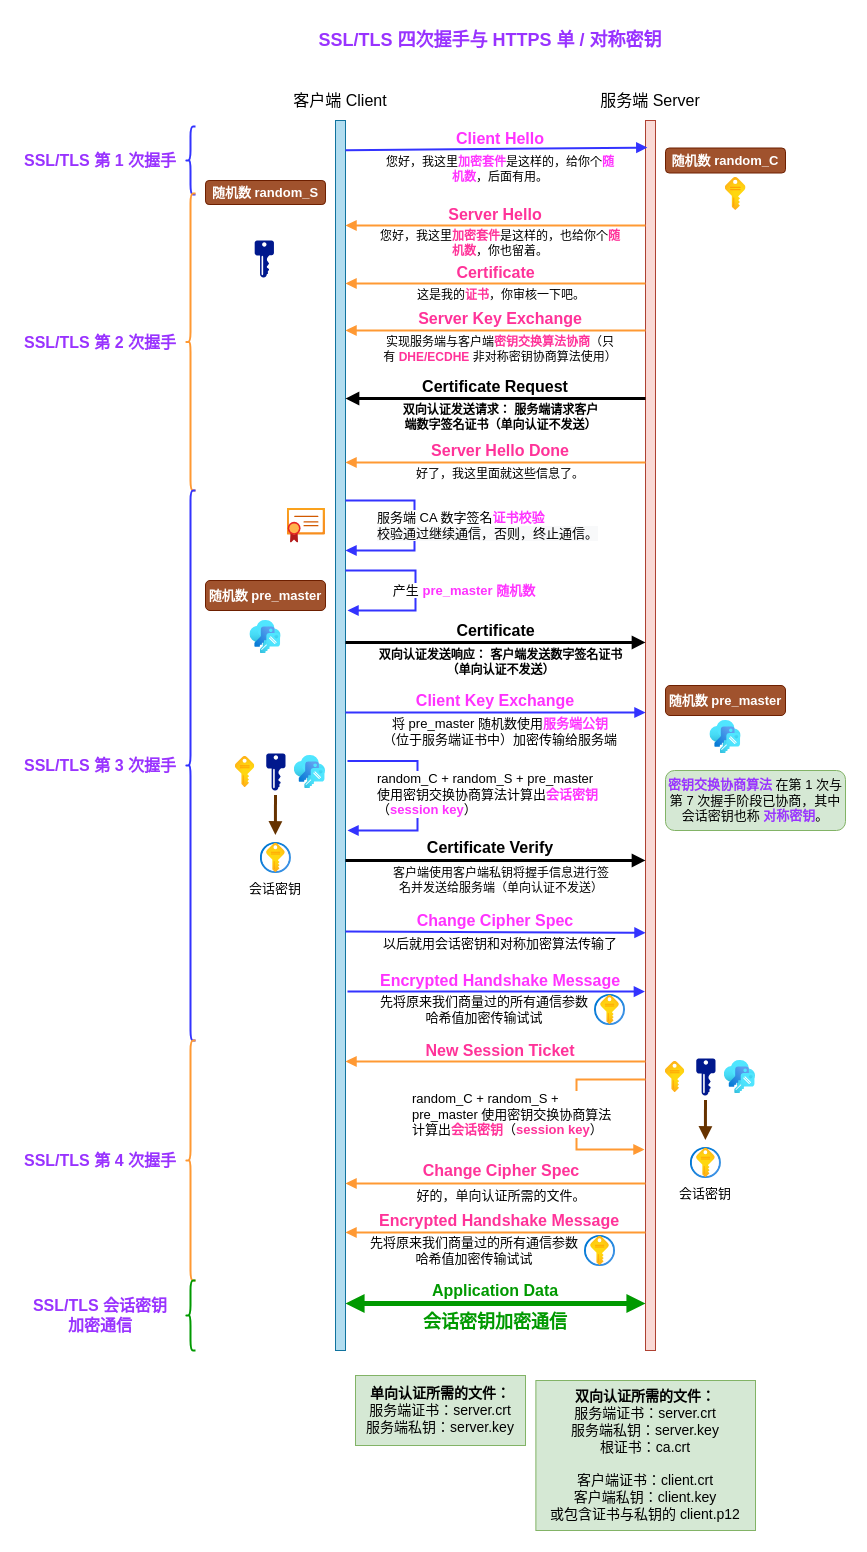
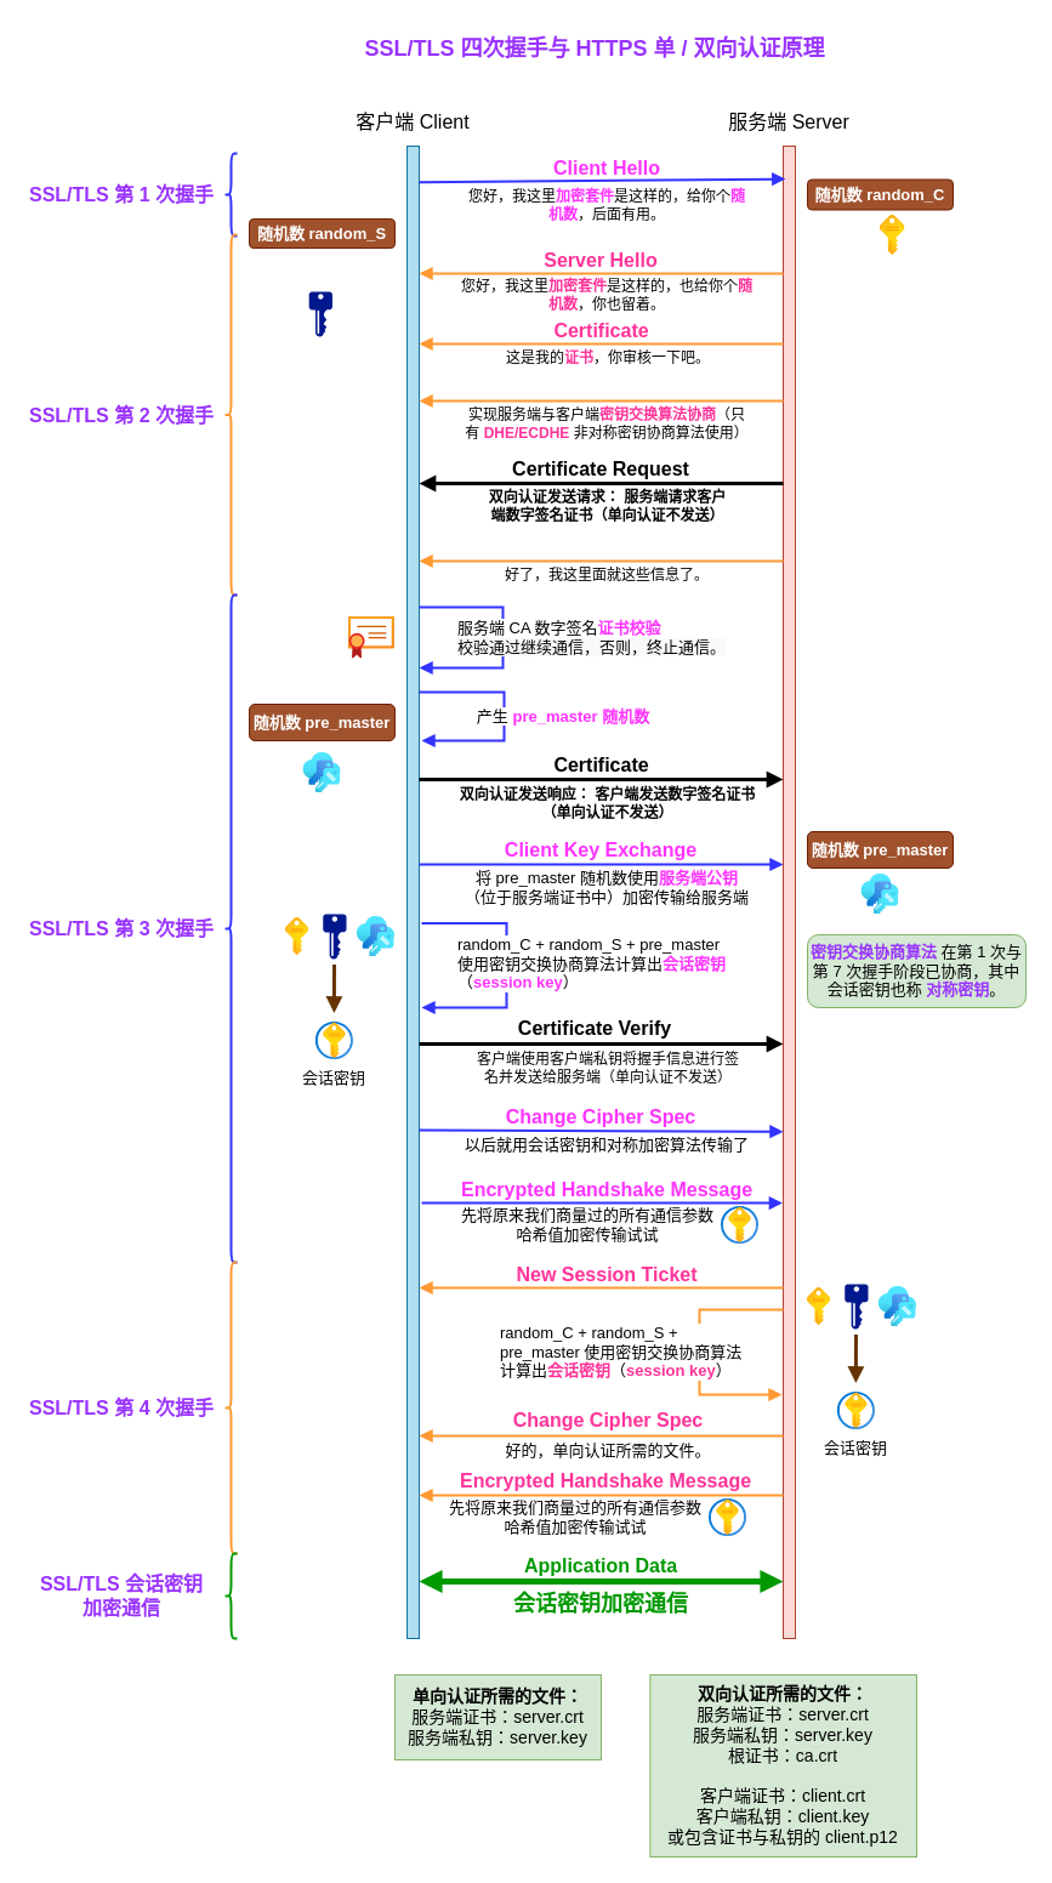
- <mxCell id="39" value="SSL/TLS 四次握手与 HTTPS 单 / 对称密钥" style="text;html=1;strokeColor=none;fillColor=none;align=center;verticalAlign=middle;whiteSpace=wrap;rounded=0;fontStyle=1;fontSize=18;fontColor=#9933FF;" parent="1" vertex="1"><mxGeometry x="297.81" y="20" width="384.37" height="40" as="geometry" /></mxCell>
+ <mxCell id="39" value="SSL/TLS 四次握手与 HTTPS 单 / 双向认证原理" style="text;html=1;strokeColor=none;fillColor=none;align=center;verticalAlign=middle;whiteSpace=wrap;rounded=0;fontStyle=1;fontSize=18;fontColor=#9933FF;" parent="1" vertex="1"><mxGeometry x="297.81" y="20" width="384.37" height="40" as="geometry" /></mxCell>
- <mxCell id="16" value="Server Key Exchange" style="text;html=1;strokeColor=none;fillColor=none;align=center;verticalAlign=middle;whiteSpace=wrap;rounded=0;fontSize=16;fontStyle=1;fontColor=#FF3399;" parent="1" vertex="1"><mxGeometry x="385" y="308" width="230" height="20" as="geometry" /></mxCell>
- <mxCell id="19" value="Server Hello Done" style="text;html=1;strokeColor=none;fillColor=none;align=center;verticalAlign=middle;whiteSpace=wrap;rounded=0;fontSize=16;fontStyle=1;fontColor=#FF3399;" parent="1" vertex="1"><mxGeometry x="385" y="440" width="230" height="20" as="geometry" /></mxCell>
- <mxCell id="68" value="&lt;div style=&quot;font-size: 14px&quot;&gt;&lt;b&gt;单向认证所需的文件：&lt;/b&gt;&lt;/div&gt;服务端证书：server.crt&lt;br style=&quot;font-size: 14px&quot;&gt;服务端私钥：server.key" style="text;html=1;align=center;verticalAlign=middle;whiteSpace=wrap;rounded=0;labelBackgroundColor=none;sketch=0;fontSize=14;shadow=0;glass=0;strokeWidth=1;fontStyle=0;strokeColor=#82b366;fillColor=#d5e8d4;" parent="1" vertex="1"><mxGeometry x="355" y="1375" width="170" height="70" as="geometry" /></mxCell>
+ <mxCell id="68" value="&lt;div style=&quot;font-size: 14px&quot;&gt;&lt;b&gt;单向认证所需的文件：&lt;/b&gt;&lt;/div&gt;服务端证书：server.crt&lt;br style=&quot;font-size: 14px&quot;&gt;服务端私钥：server.key" style="text;html=1;align=center;verticalAlign=middle;whiteSpace=wrap;rounded=0;labelBackgroundColor=none;sketch=0;fontSize=14;shadow=0;glass=0;strokeWidth=1;fontStyle=0;strokeColor=#82b366;fillColor=#d5e8d4;" parent="1" vertex="1"><mxGeometry x="325" y="1380" width="170" height="70" as="geometry" /></mxCell>
